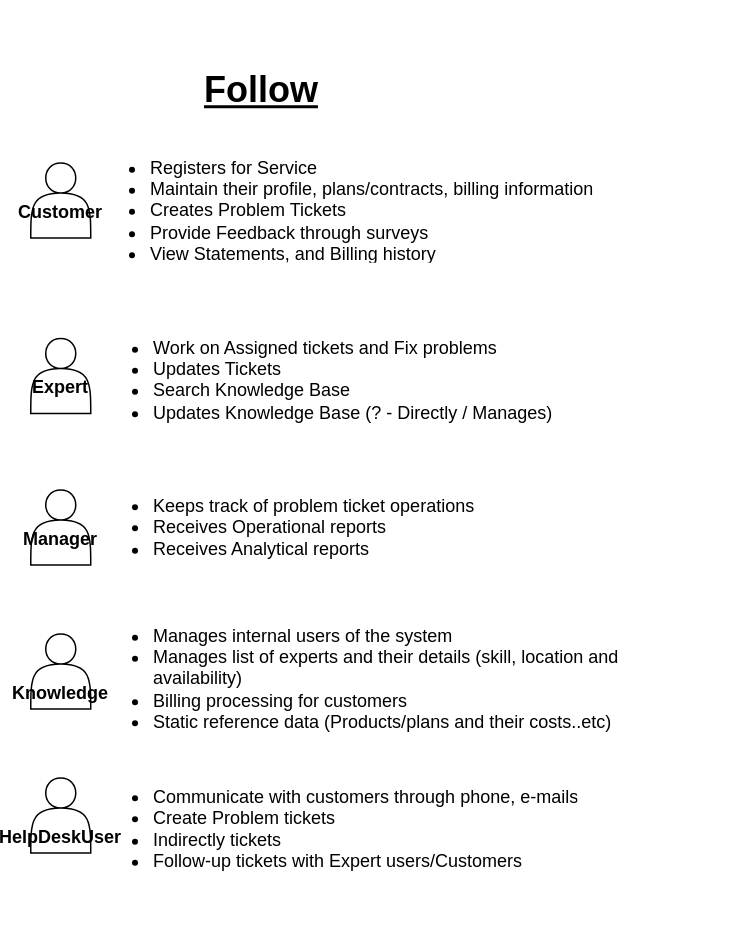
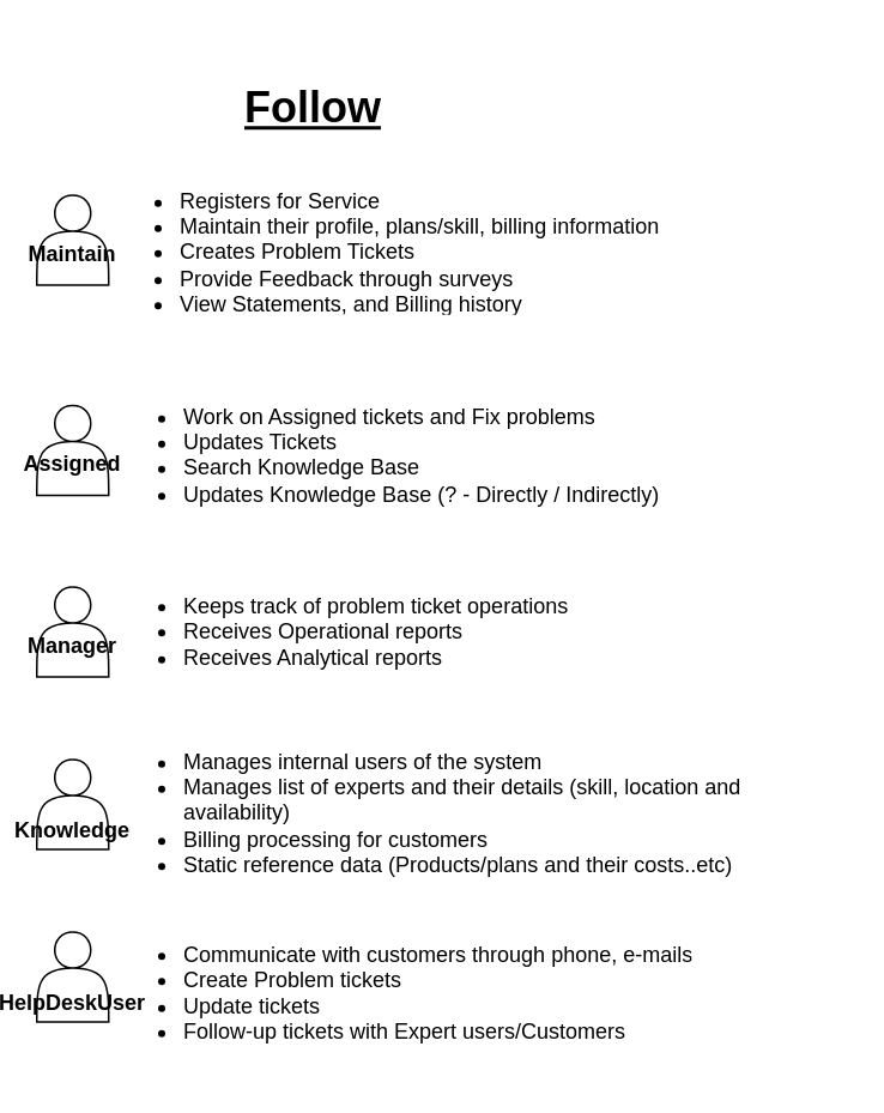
- <mxCell id="2" value="&lt;br&gt;Customer" style="shape=actor;whiteSpace=wrap;html=1;fontStyle=1" parent="1" vertex="1"><mxGeometry x="20" y="108" width="40" height="50" as="geometry" /></mxCell>
+ <mxCell id="2" value="&lt;br&gt;Maintain" style="shape=actor;whiteSpace=wrap;html=1;fontStyle=1" parent="1" vertex="1"><mxGeometry x="20" y="108" width="40" height="50" as="geometry" /></mxCell>
- <mxCell id="6" value="&lt;ul&gt;&lt;li&gt;Registers for Service&lt;/li&gt;&lt;li&gt;Maintain their profile, plans/contracts, billing information&lt;/li&gt;&lt;li&gt;Creates Problem Tickets&lt;/li&gt;&lt;li&gt;Provide Feedback through surveys&lt;/li&gt;&lt;li&gt;View Statements, and Billing history&lt;/li&gt;&lt;/ul&gt;" style="text;strokeColor=none;fillColor=none;html=1;whiteSpace=wrap;verticalAlign=middle;overflow=hidden;" parent="1" vertex="1"><mxGeometry x="58" y="90" width="361" height="86" as="geometry" /></mxCell>
+ <mxCell id="6" value="&lt;ul&gt;&lt;li&gt;Registers for Service&lt;/li&gt;&lt;li&gt;Maintain their profile, plans/skill, billing information&lt;/li&gt;&lt;li&gt;Creates Problem Tickets&lt;/li&gt;&lt;li&gt;Provide Feedback through surveys&lt;/li&gt;&lt;li&gt;View Statements, and Billing history&lt;/li&gt;&lt;/ul&gt;" style="text;strokeColor=none;fillColor=none;html=1;whiteSpace=wrap;verticalAlign=middle;overflow=hidden;" parent="1" vertex="1"><mxGeometry x="58" y="90" width="361" height="86" as="geometry" /></mxCell>
- <mxCell id="3" value="&lt;br&gt;Expert" style="shape=actor;whiteSpace=wrap;html=1;fontStyle=1" parent="1" vertex="1"><mxGeometry x="20" y="225" width="40" height="50" as="geometry" /></mxCell>
+ <mxCell id="3" value="&lt;br&gt;Assigned" style="shape=actor;whiteSpace=wrap;html=1;fontStyle=1" parent="1" vertex="1"><mxGeometry x="20" y="225" width="40" height="50" as="geometry" /></mxCell>
- <mxCell id="7" value="&lt;ul&gt;&lt;li&gt;Work on Assigned tickets and Fix problems&lt;/li&gt;&lt;li&gt;Updates Tickets&lt;/li&gt;&lt;li&gt;Search Knowledge Base&lt;/li&gt;&lt;li&gt;Updates Knowledge Base (? - Directly / Manages)&lt;/li&gt;&lt;/ul&gt;" style="text;strokeColor=none;fillColor=none;html=1;whiteSpace=wrap;verticalAlign=middle;overflow=hidden;" parent="1" vertex="1"><mxGeometry x="60" y="210" width="410" height="80" as="geometry" /></mxCell>
+ <mxCell id="7" value="&lt;ul&gt;&lt;li&gt;Work on Assigned tickets and Fix problems&lt;/li&gt;&lt;li&gt;Updates Tickets&lt;/li&gt;&lt;li&gt;Search Knowledge Base&lt;/li&gt;&lt;li&gt;Updates Knowledge Base (? - Directly / Indirectly)&lt;/li&gt;&lt;/ul&gt;" style="text;strokeColor=none;fillColor=none;html=1;whiteSpace=wrap;verticalAlign=middle;overflow=hidden;" parent="1" vertex="1"><mxGeometry x="60" y="210" width="410" height="80" as="geometry" /></mxCell>
- <mxCell id="11" value="&lt;ul&gt;&lt;li&gt;Communicate with customers through phone, e-mails&lt;/li&gt;&lt;li&gt;Create Problem tickets&lt;/li&gt;&lt;li&gt;Indirectly tickets&lt;/li&gt;&lt;li&gt;Follow-up tickets with Expert users/Customers&lt;/li&gt;&lt;/ul&gt;" style="text;strokeColor=none;fillColor=none;html=1;whiteSpace=wrap;verticalAlign=middle;overflow=hidden;" parent="1" vertex="1"><mxGeometry x="60" y="507" width="410" height="90" as="geometry" /></mxCell>
+ <mxCell id="11" value="&lt;ul&gt;&lt;li&gt;Communicate with customers through phone, e-mails&lt;/li&gt;&lt;li&gt;Create Problem tickets&lt;/li&gt;&lt;li&gt;Update tickets&lt;/li&gt;&lt;li&gt;Follow-up tickets with Expert users/Customers&lt;/li&gt;&lt;/ul&gt;" style="text;strokeColor=none;fillColor=none;html=1;whiteSpace=wrap;verticalAlign=middle;overflow=hidden;" parent="1" vertex="1"><mxGeometry x="60" y="507" width="410" height="90" as="geometry" /></mxCell>
